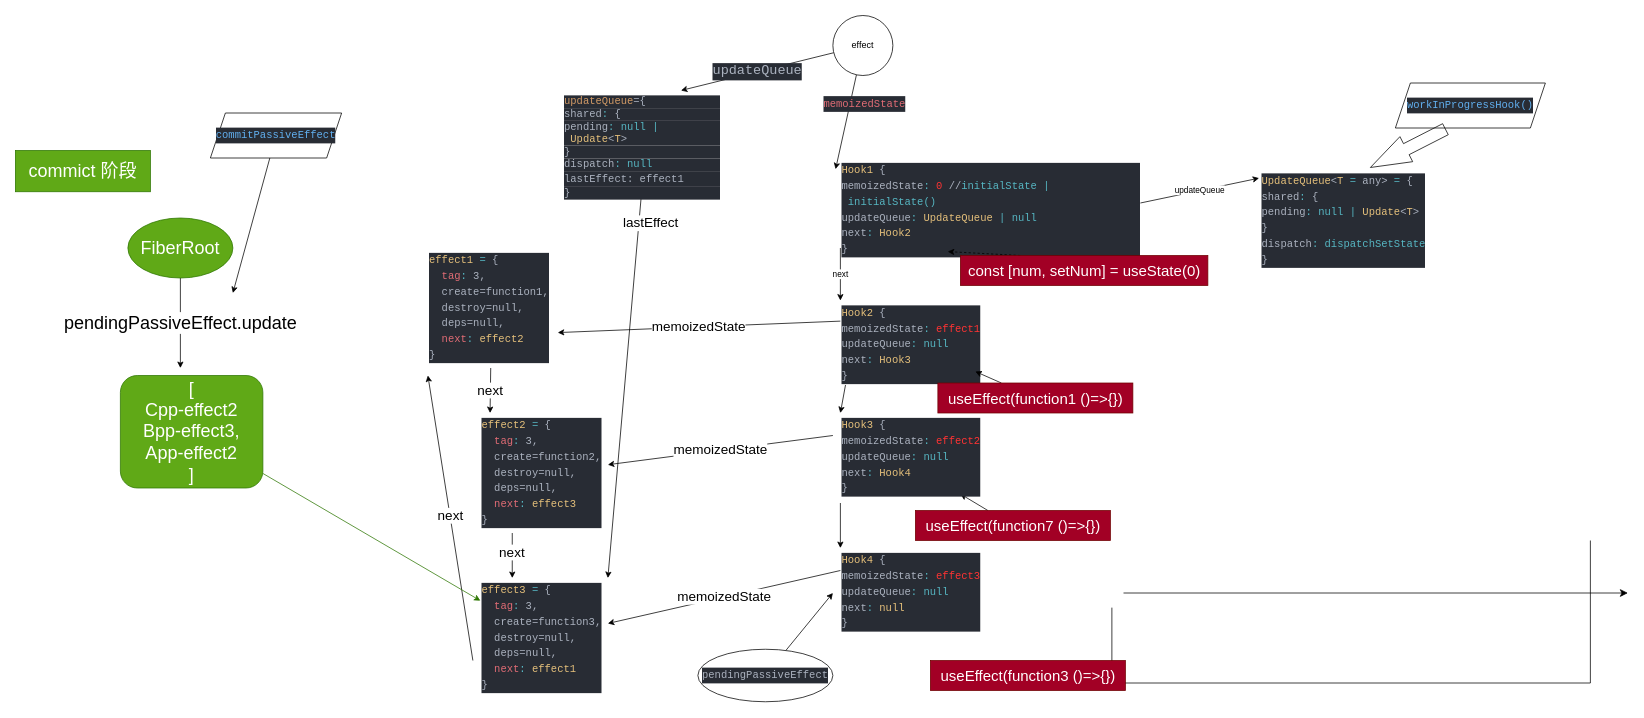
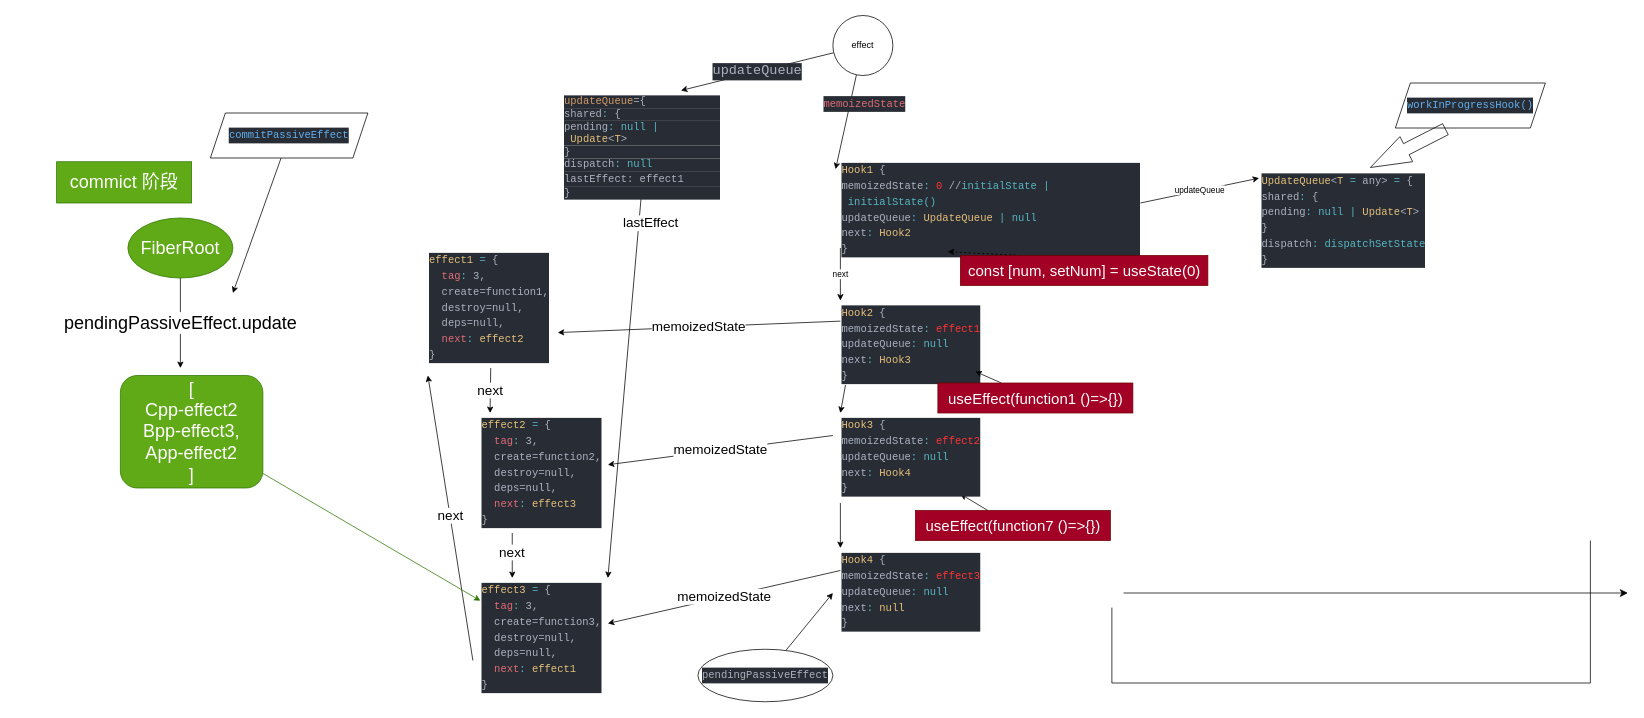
- <mxCell id="46" value="&lt;div style=&quot;color: rgb(171, 178, 191); background-color: rgb(40, 44, 52); font-family: Menlo, Monaco, &amp;quot;Courier New&amp;quot;, monospace; font-size: 14px; line-height: 21px;&quot;&gt;&lt;span style=&quot;color: #61afef;&quot;&gt;commitPassiveEffect&lt;/span&gt;&lt;/div&gt;" style="shape=parallelogram;perimeter=parallelogramPerimeter;whiteSpace=wrap;html=1;fixedSize=1;fontSize=24;" vertex="1" parent="1"><mxGeometry x="280" y="150" width="175" height="60" as="geometry" /></mxCell>
+ <mxCell id="46" value="&lt;div style=&quot;color: rgb(171, 178, 191); background-color: rgb(40, 44, 52); font-family: Menlo, Monaco, &amp;quot;Courier New&amp;quot;, monospace; font-size: 14px; line-height: 21px;&quot;&gt;&lt;span style=&quot;color: #61afef;&quot;&gt;commitPassiveEffect&lt;/span&gt;&lt;/div&gt;" style="shape=parallelogram;perimeter=parallelogramPerimeter;whiteSpace=wrap;html=1;fixedSize=1;fontSize=24;" vertex="1" parent="1"><mxGeometry x="280" y="150" width="210" height="60" as="geometry" /></mxCell>
- <mxCell id="44" value="commict 阶段" style="whiteSpace=wrap;html=1;fontSize=24;fillColor=#60a917;fontColor=#ffffff;strokeColor=#2D7600;" vertex="1" parent="1"><mxGeometry x="20" y="200" width="180" height="55" as="geometry" /></mxCell>
+ <mxCell id="44" value="commict 阶段" style="whiteSpace=wrap;html=1;fontSize=24;fillColor=#60a917;fontColor=#ffffff;strokeColor=#2D7600;" vertex="1" parent="1"><mxGeometry x="75" y="215" width="180" height="55" as="geometry" /></mxCell>
- <mxCell id="37" value="&lt;font style=&quot;font-size: 20px;&quot;&gt;useEffect(function3 ()=&amp;gt;{})&lt;/font&gt;" style="text;html=1;align=center;verticalAlign=middle;resizable=0;points=[];autosize=1;strokeColor=#6F0000;fillColor=#a20025;fontColor=#ffffff;" parent="1" vertex="1"><mxGeometry x="1240" y="880" width="260" height="40" as="geometry" /></mxCell>
